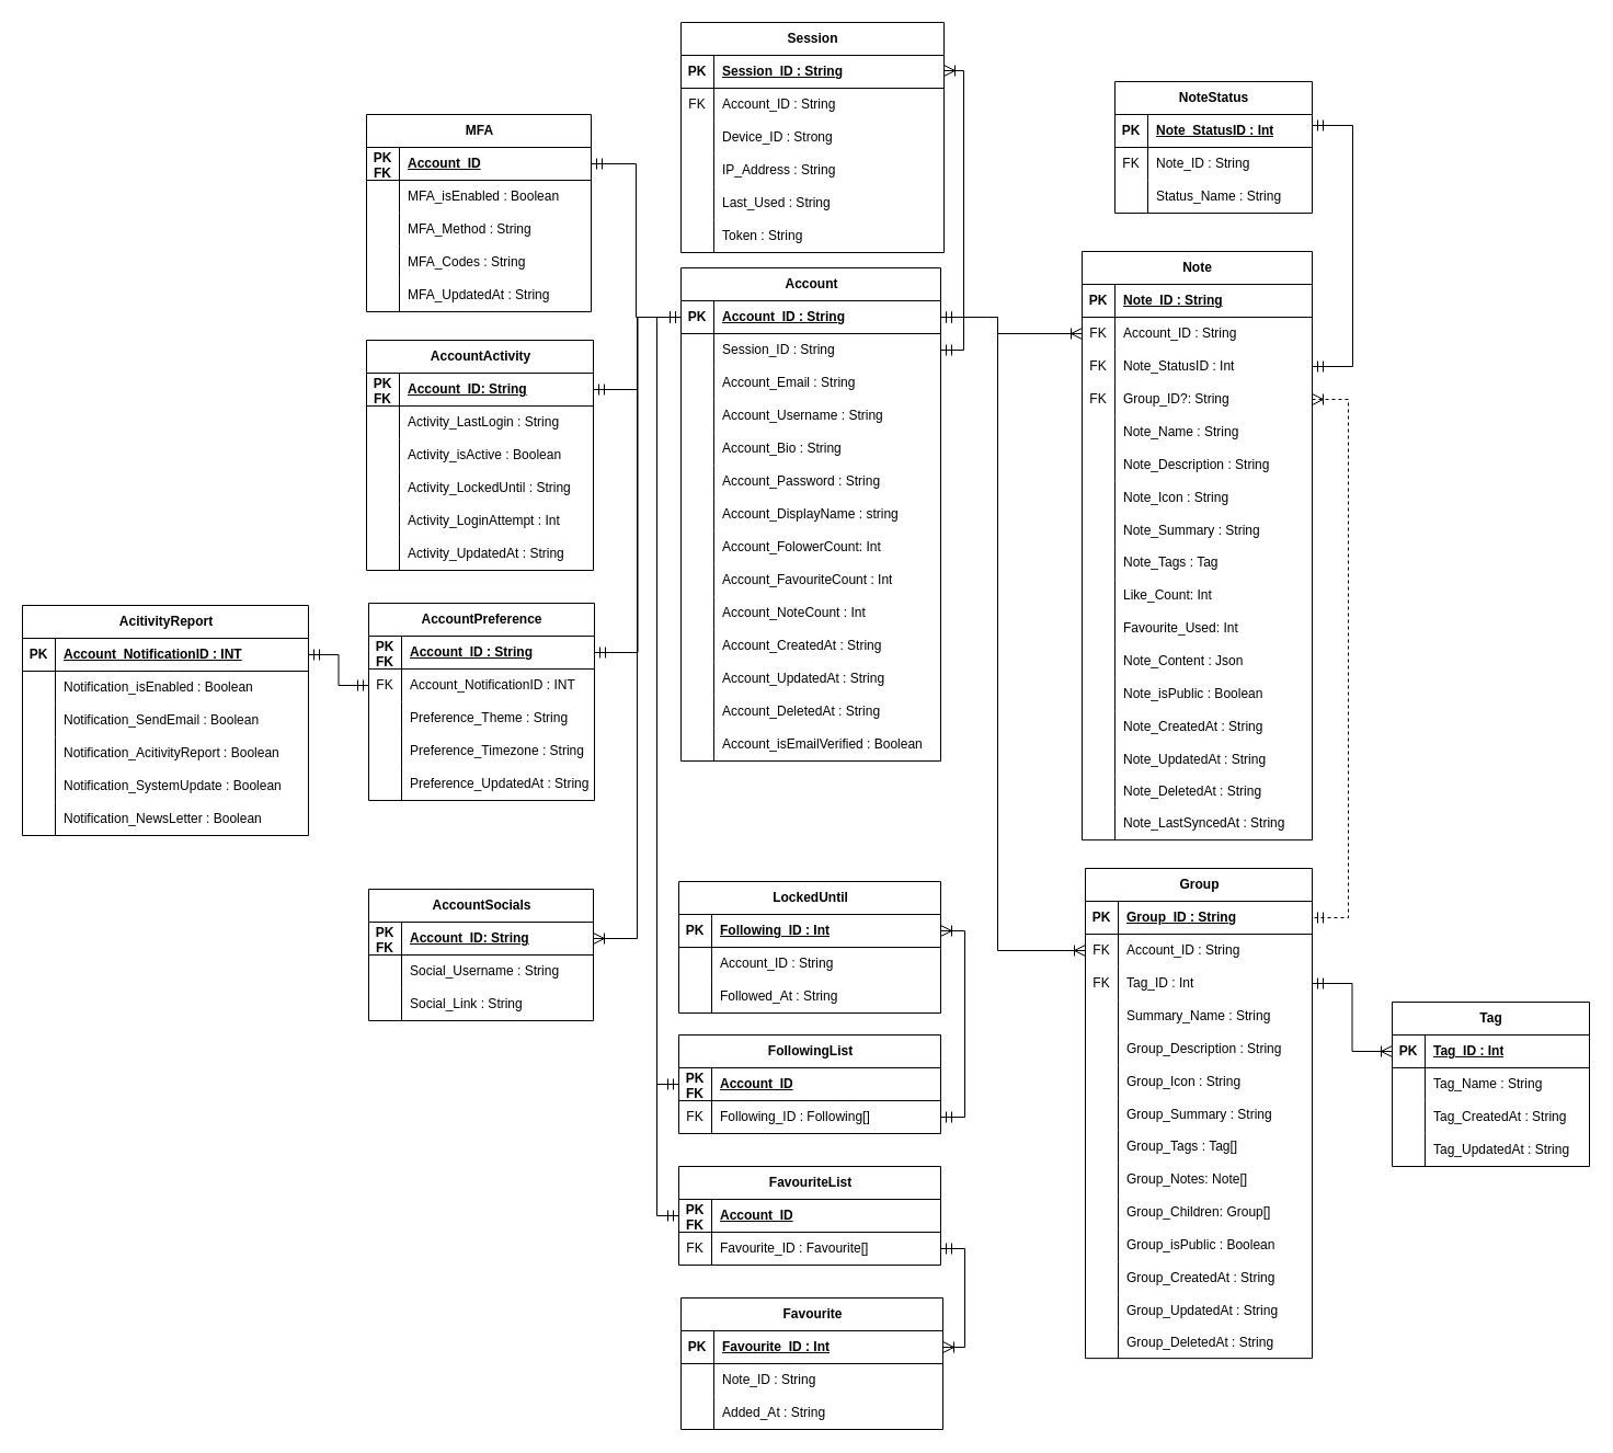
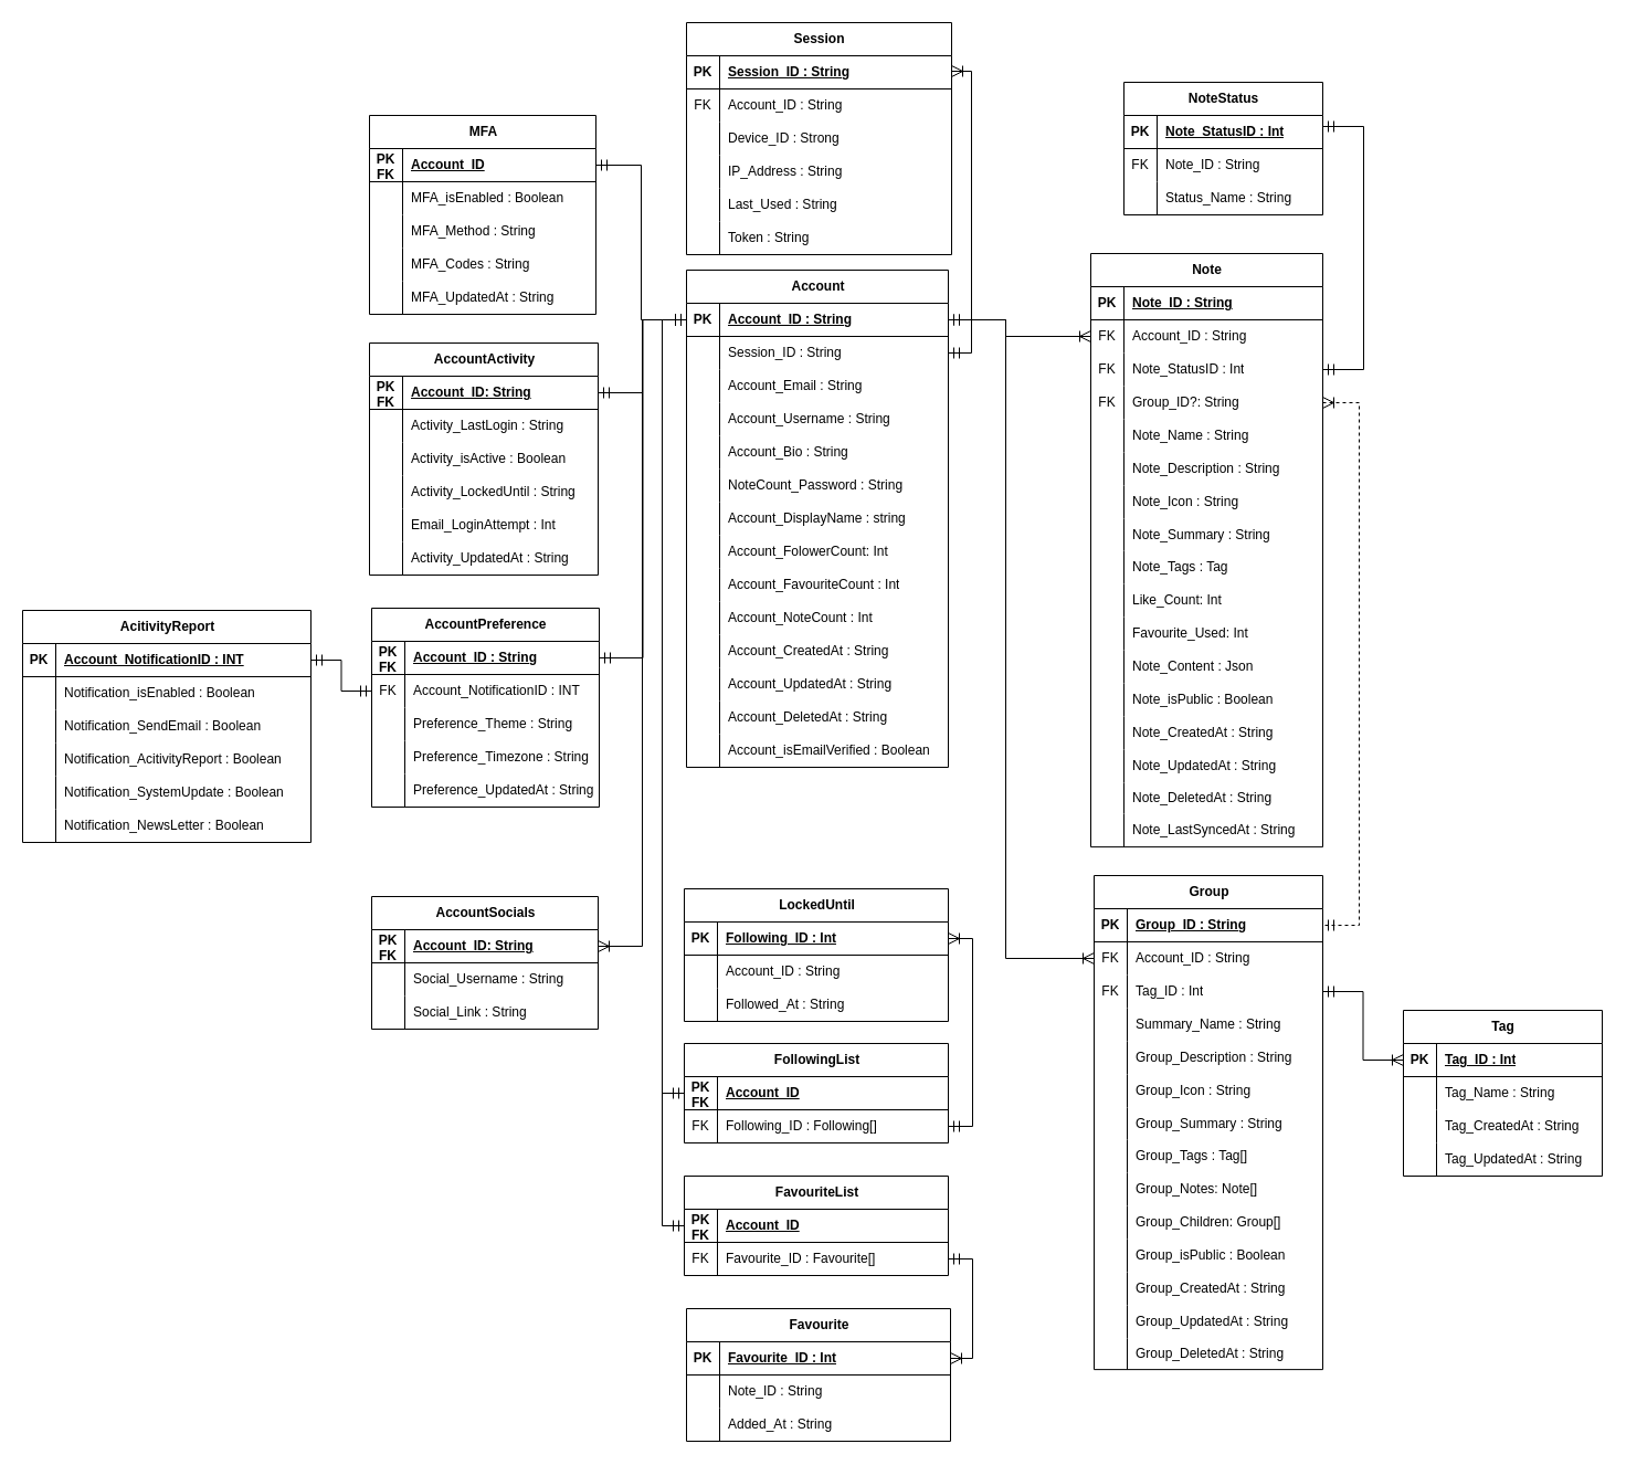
- <mxCell id="20" value="Account_Password : String" style="shape=partialRectangle;connectable=0;fillColor=none;top=0;left=0;bottom=0;right=0;align=left;spacingLeft=6;overflow=hidden;whiteSpace=wrap;html=1;" parent="18" vertex="1"><mxGeometry x="30" width="207" height="30" as="geometry"><mxRectangle width="207" height="30" as="alternateBounds" /></mxGeometry></mxCell>
+ <mxCell id="20" value="NoteCount_Password : String" style="shape=partialRectangle;connectable=0;fillColor=none;top=0;left=0;bottom=0;right=0;align=left;spacingLeft=6;overflow=hidden;whiteSpace=wrap;html=1;" parent="18" vertex="1"><mxGeometry x="30" width="207" height="30" as="geometry"><mxRectangle width="207" height="30" as="alternateBounds" /></mxGeometry></mxCell>
- <mxCell id="76" value="Activity_LoginAttempt : Int" style="shape=partialRectangle;connectable=0;fillColor=none;top=0;left=0;bottom=0;right=0;align=left;spacingLeft=6;overflow=hidden;whiteSpace=wrap;html=1;" parent="74" vertex="1"><mxGeometry x="30" width="177" height="30" as="geometry"><mxRectangle width="177" height="30" as="alternateBounds" /></mxGeometry></mxCell>
+ <mxCell id="76" value="Email_LoginAttempt : Int" style="shape=partialRectangle;connectable=0;fillColor=none;top=0;left=0;bottom=0;right=0;align=left;spacingLeft=6;overflow=hidden;whiteSpace=wrap;html=1;" parent="74" vertex="1"><mxGeometry x="30" width="177" height="30" as="geometry"><mxRectangle width="177" height="30" as="alternateBounds" /></mxGeometry></mxCell>
